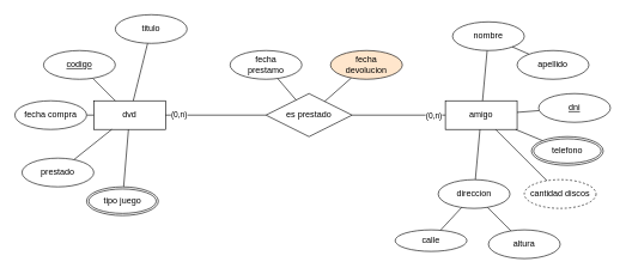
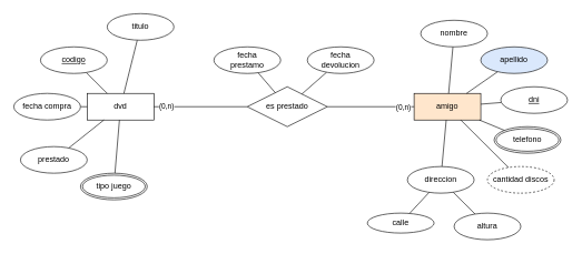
- <mxCell id="11" style="edgeStyle=none;rounded=0;orthogonalLoop=1;jettySize=auto;html=1;endArrow=none;endFill=0;" parent="1" source="12" target="10" edge="1"><mxGeometry relative="1" as="geometry" /></mxCell>
+ <mxCell id="11" style="edgeStyle=none;rounded=0;orthogonalLoop=1;jettySize=auto;html=1;endArrow=none;endFill=0;" parent="1" source="12" target="3" edge="1"><mxGeometry relative="1" as="geometry" /></mxCell>
- <mxCell id="36" value="fecha&lt;br&gt;devolucion" style="ellipse;whiteSpace=wrap;html=1;align=center;fillColor=#ffe6cc;" parent="1" vertex="1"><mxGeometry x="460" y="70" width="100" height="40" as="geometry" /></mxCell>
+ <mxCell id="36" value="fecha&lt;br&gt;devolucion" style="ellipse;whiteSpace=wrap;html=1;align=center;" parent="1" vertex="1"><mxGeometry x="460" y="70" width="100" height="40" as="geometry" /></mxCell>
- <mxCell id="12" value="apellido" style="ellipse;whiteSpace=wrap;html=1;align=center;" parent="1" vertex="1"><mxGeometry x="720" y="70" width="100" height="40" as="geometry" /></mxCell>
+ <mxCell id="12" value="apellido" style="ellipse;whiteSpace=wrap;html=1;align=center;fillColor=#dae8fc;" parent="1" vertex="1"><mxGeometry x="720" y="70" width="100" height="40" as="geometry" /></mxCell>
- <mxCell id="3" value="amigo" style="whiteSpace=wrap;html=1;align=center;" parent="1" vertex="1"><mxGeometry x="620" y="140" width="100" height="40" as="geometry" /></mxCell>
+ <mxCell id="3" value="amigo" style="whiteSpace=wrap;html=1;align=center;fillColor=#ffe6cc;" parent="1" vertex="1"><mxGeometry x="620" y="140" width="100" height="40" as="geometry" /></mxCell>
